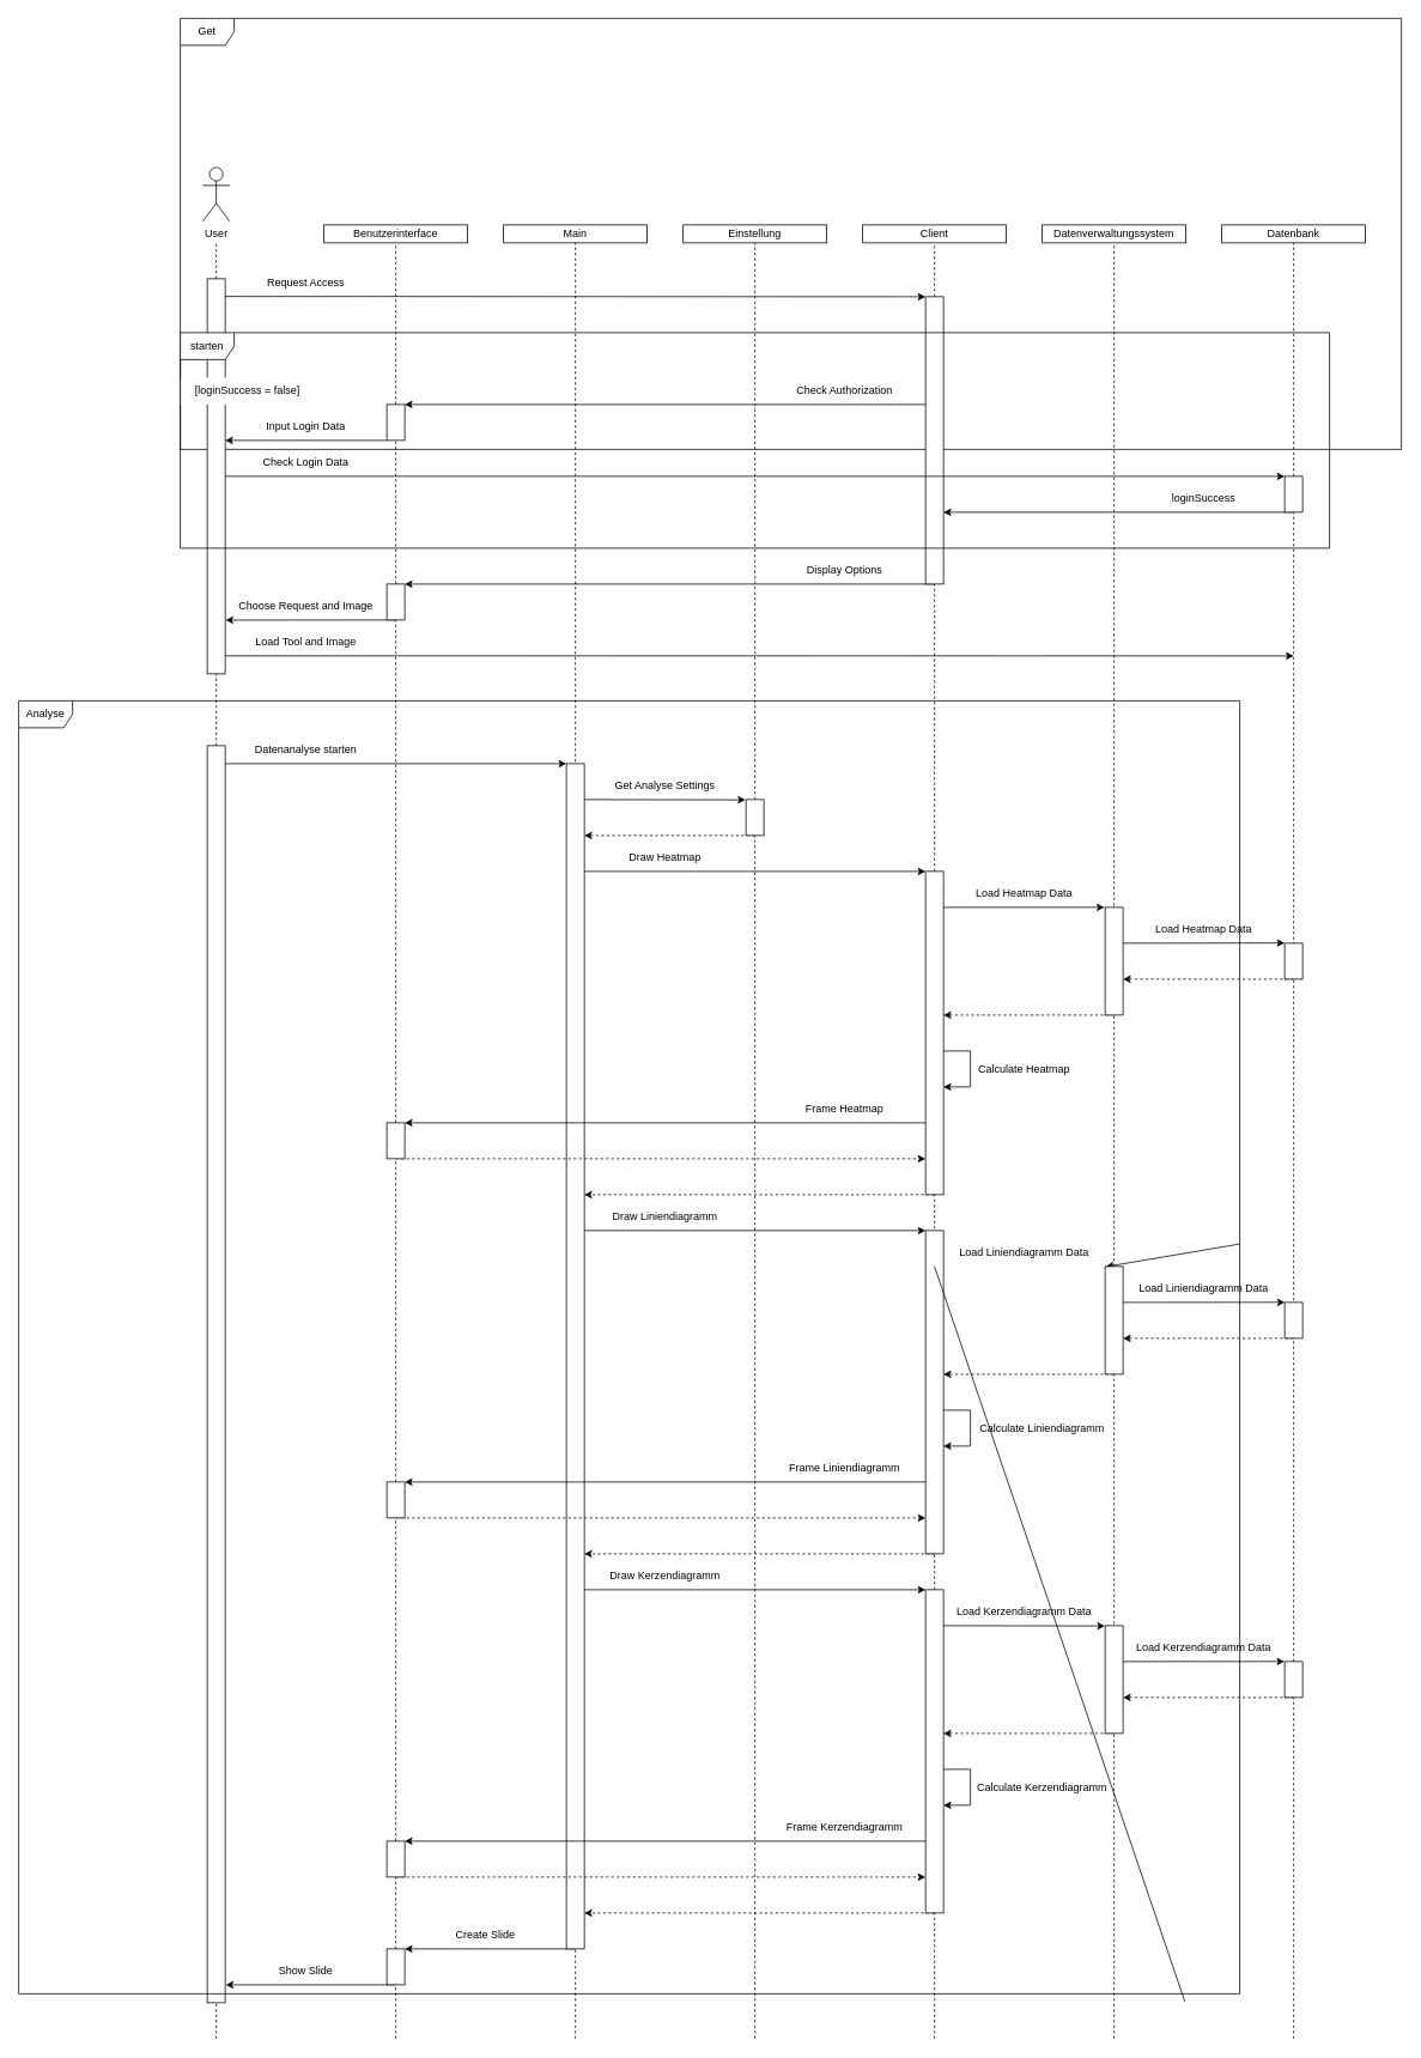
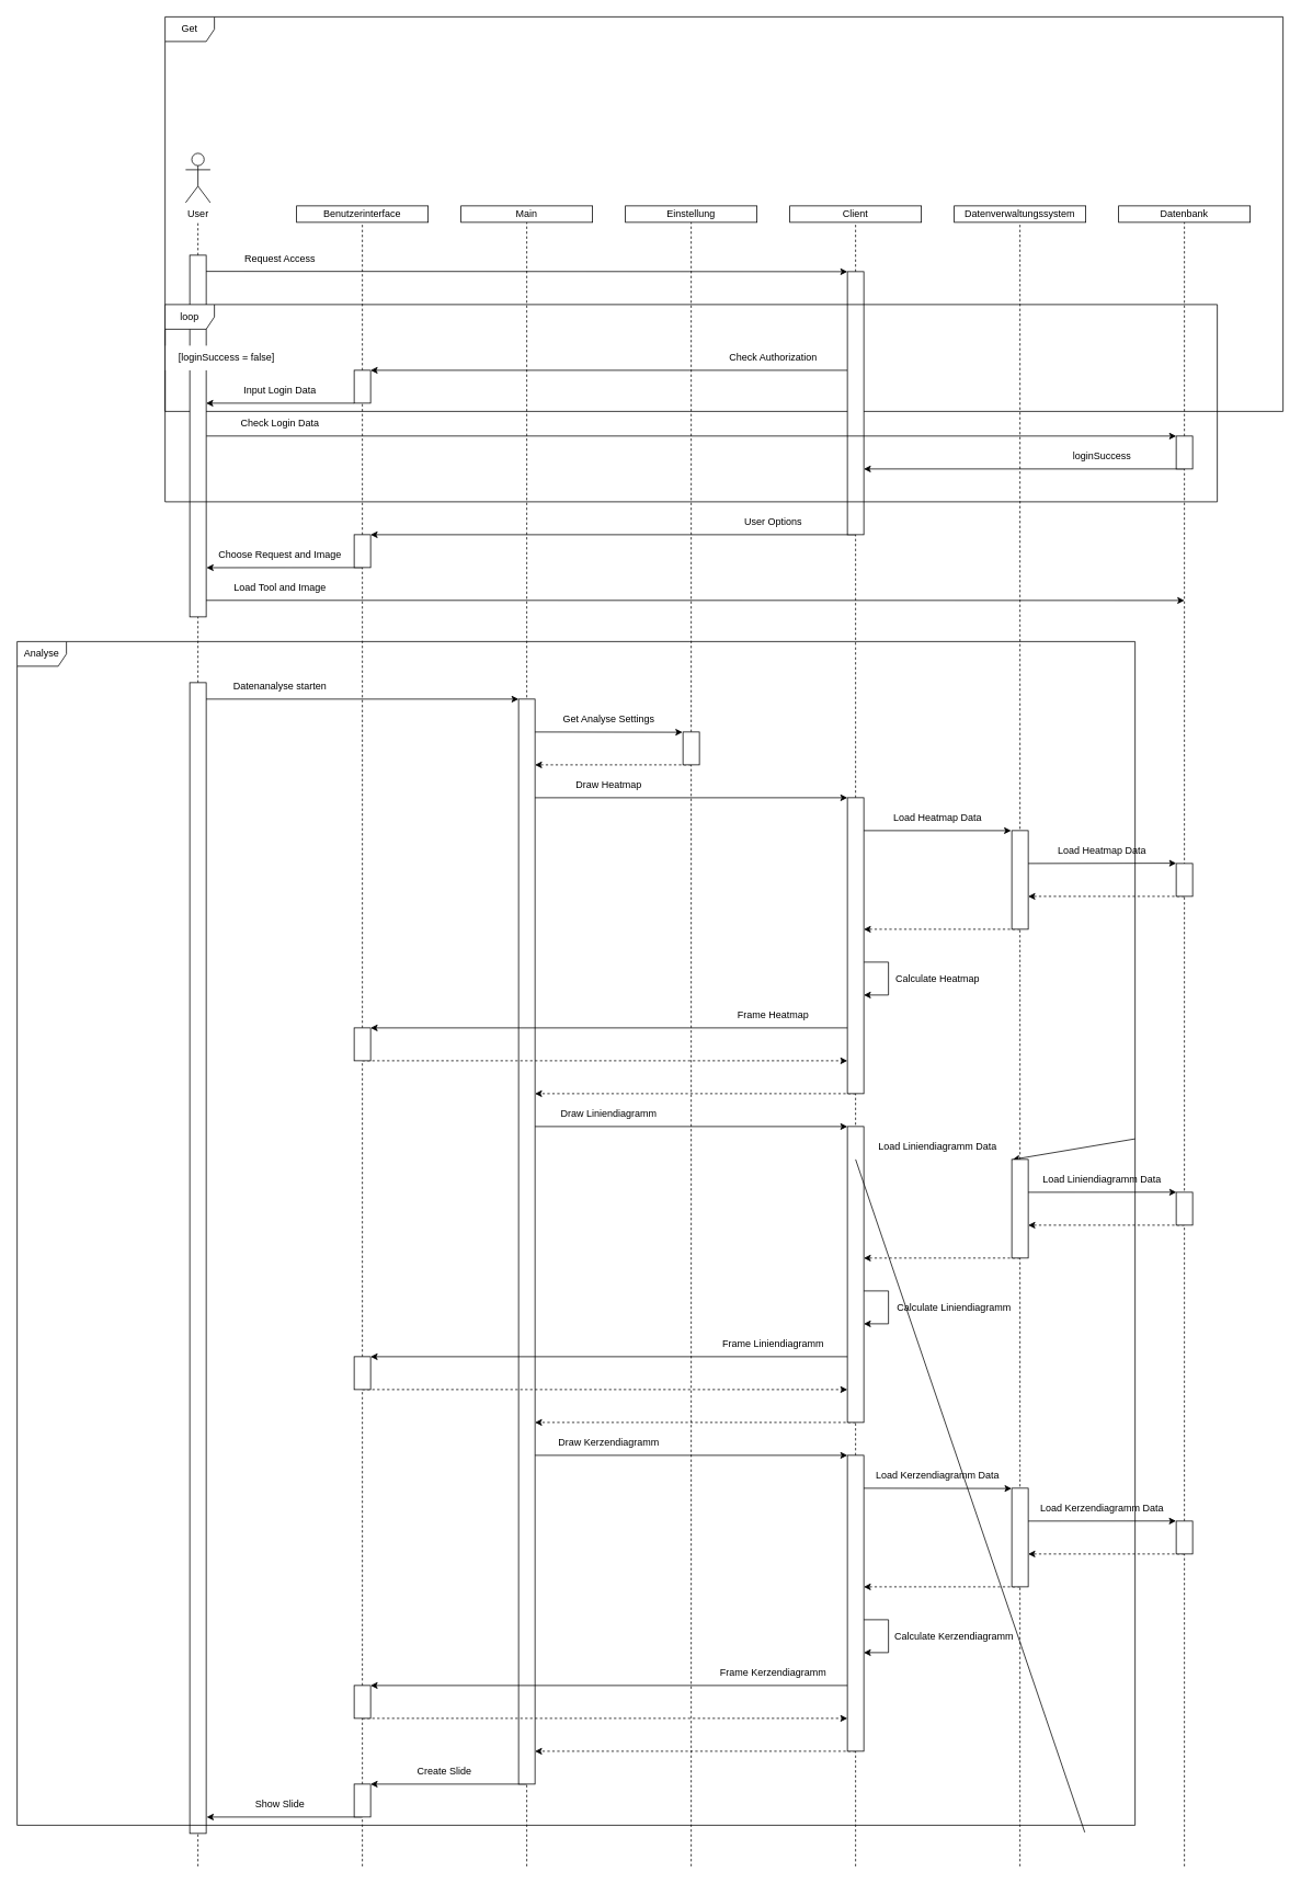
- <mxCell id="110" value="starten" style="shape=umlFrame;whiteSpace=wrap;html=1;" parent="1" vertex="1"><mxGeometry x="200" y="370" width="1280" height="240" as="geometry" /></mxCell>
+ <mxCell id="110" value="loop" style="shape=umlFrame;whiteSpace=wrap;html=1;" parent="1" vertex="1"><mxGeometry x="200" y="370" width="1280" height="240" as="geometry" /></mxCell>
- <mxCell id="9" value="Display Options" style="text;html=1;strokeColor=none;fillColor=none;align=center;verticalAlign=middle;whiteSpace=wrap;rounded=0;" parent="1" vertex="1"><mxGeometry x="840" y="620" width="200" height="30" as="geometry" /></mxCell>
+ <mxCell id="9" value="User Options" style="text;html=1;strokeColor=none;fillColor=none;align=center;verticalAlign=middle;whiteSpace=wrap;rounded=0;" parent="1" vertex="1"><mxGeometry x="840" y="620" width="200" height="30" as="geometry" /></mxCell>
